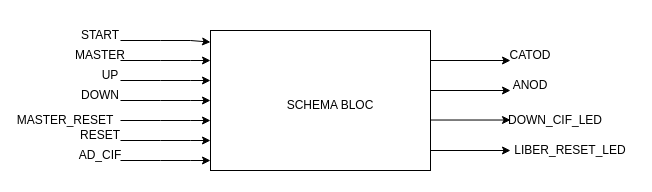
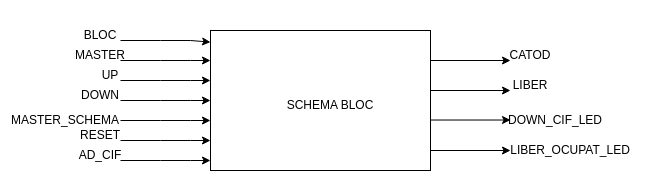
- <mxCell id="10" value="START" style="text;html=1;strokeColor=none;fillColor=none;align=center;verticalAlign=middle;whiteSpace=wrap;rounded=0;" vertex="1" parent="1"><mxGeometry x="70" y="20" width="60" height="30" as="geometry" /></mxCell>
+ <mxCell id="10" value="BLOC" style="text;html=1;strokeColor=none;fillColor=none;align=center;verticalAlign=middle;whiteSpace=wrap;rounded=0;" vertex="1" parent="1"><mxGeometry x="70" y="20" width="60" height="30" as="geometry" /></mxCell>
- <mxCell id="23" value="ANOD" style="text;html=1;strokeColor=none;fillColor=none;align=center;verticalAlign=middle;whiteSpace=wrap;rounded=0;" vertex="1" parent="1"><mxGeometry x="500" y="70" width="60" height="30" as="geometry" /></mxCell>
+ <mxCell id="23" value="LIBER" style="text;html=1;strokeColor=none;fillColor=none;align=center;verticalAlign=middle;whiteSpace=wrap;rounded=0;" vertex="1" parent="1"><mxGeometry x="500" y="70" width="60" height="30" as="geometry" /></mxCell>
- <mxCell id="14" value="MASTER_RESET" style="text;html=1;strokeColor=none;fillColor=none;align=center;verticalAlign=middle;whiteSpace=wrap;rounded=0;" vertex="1" parent="1"><mxGeometry x="20" y="100" width="90" height="40" as="geometry" /></mxCell>
+ <mxCell id="14" value="MASTER_SCHEMA" style="text;html=1;strokeColor=none;fillColor=none;align=center;verticalAlign=middle;whiteSpace=wrap;rounded=0;" vertex="1" parent="1"><mxGeometry x="20" y="100" width="90" height="40" as="geometry" /></mxCell>
- <mxCell id="25" value="LIBER_RESET_LED" style="text;html=1;strokeColor=none;fillColor=none;align=center;verticalAlign=middle;whiteSpace=wrap;rounded=0;" vertex="1" parent="1"><mxGeometry x="510" y="135" width="120" height="30" as="geometry" /></mxCell>
+ <mxCell id="25" value="LIBER_OCUPAT_LED" style="text;html=1;strokeColor=none;fillColor=none;align=center;verticalAlign=middle;whiteSpace=wrap;rounded=0;" vertex="1" parent="1"><mxGeometry x="510" y="135" width="120" height="30" as="geometry" /></mxCell>
